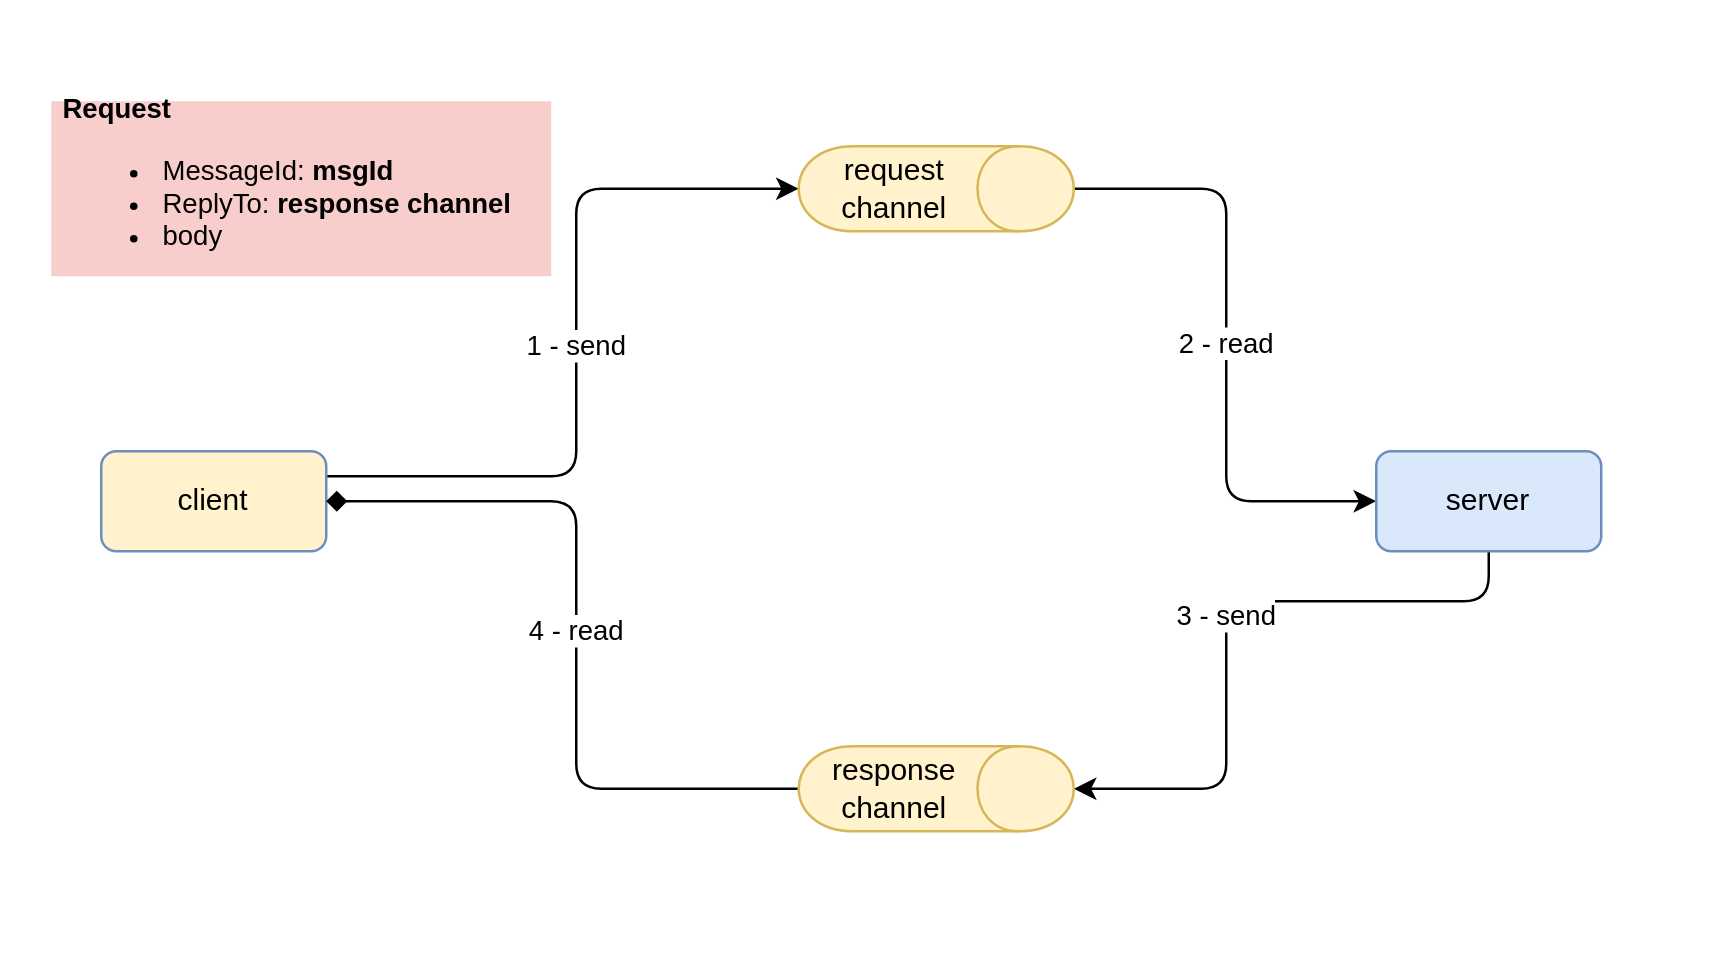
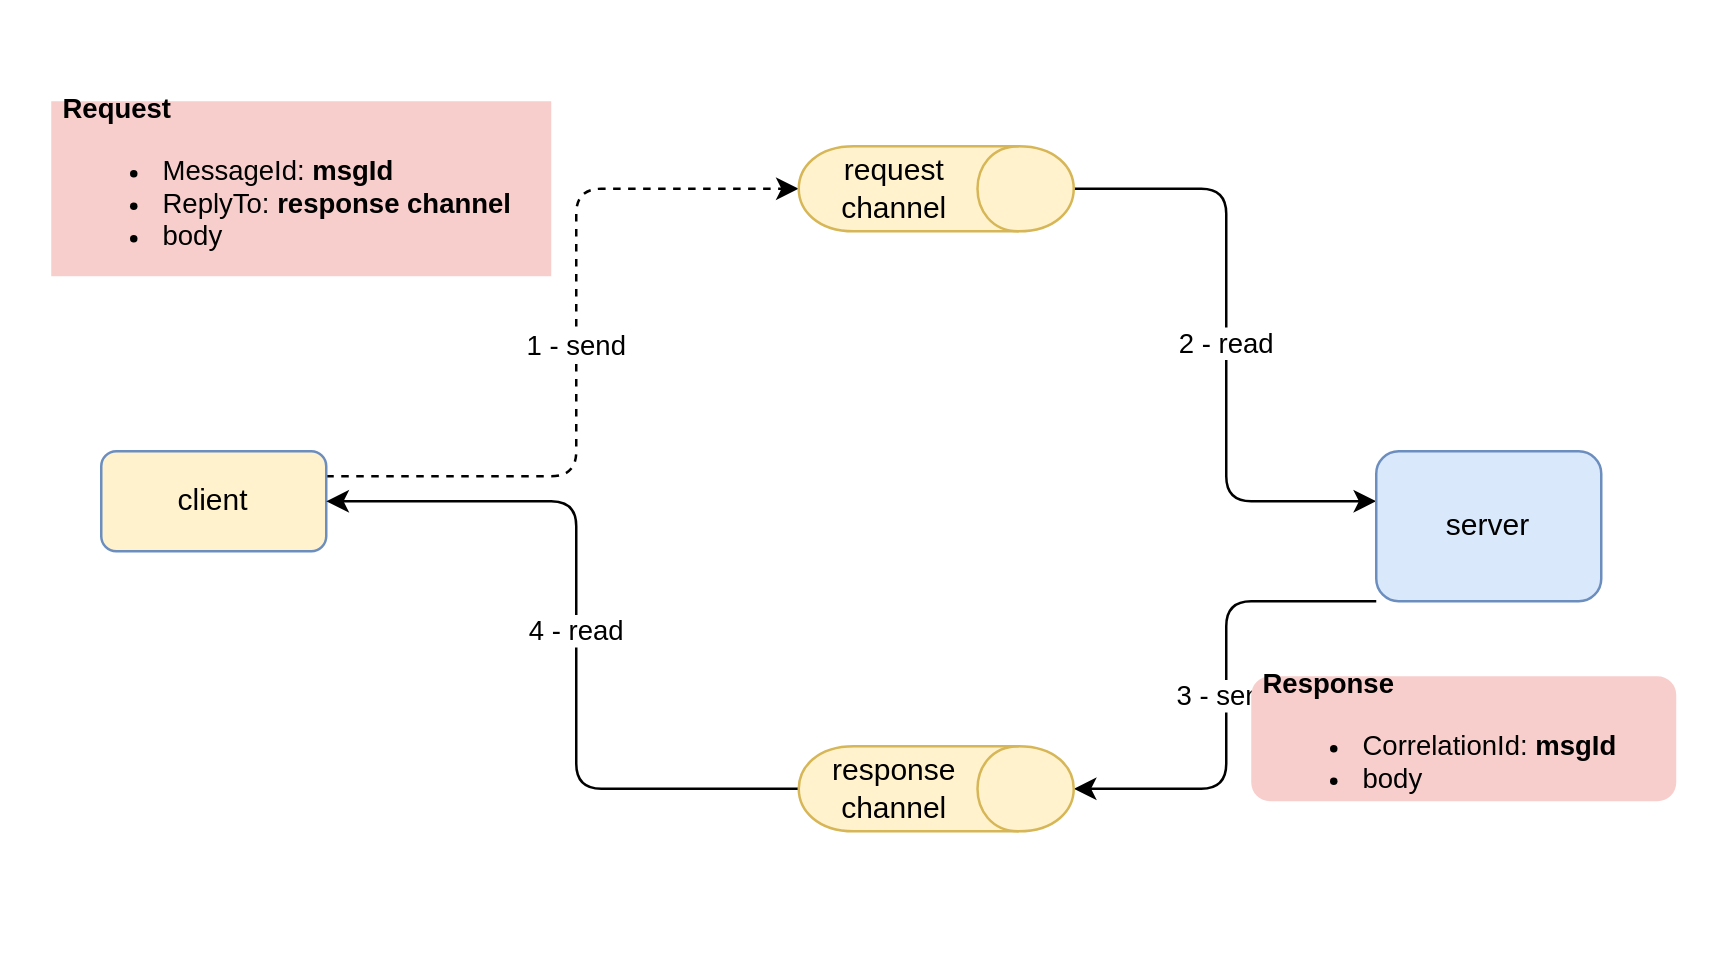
- <mxCell id="2" value="1 - send" style="edgeStyle=orthogonalEdgeStyle;rounded=1;orthogonalLoop=1;jettySize=auto;html=1;" parent="1" source="3" target="5" edge="1"><mxGeometry relative="1" as="geometry"><Array as="points"><mxPoint x="230" y="190" /><mxPoint x="230" y="75" /></Array></mxGeometry></mxCell>
+ <mxCell id="2" value="1 - send" style="edgeStyle=orthogonalEdgeStyle;rounded=1;orthogonalLoop=1;jettySize=auto;html=1;dashed=1;" parent="1" source="3" target="5" edge="1"><mxGeometry relative="1" as="geometry"><Array as="points"><mxPoint x="230" y="190" /><mxPoint x="230" y="75" /></Array></mxGeometry></mxCell>
- <mxCell id="8" value="4 - read" style="edgeStyle=orthogonalEdgeStyle;rounded=1;orthogonalLoop=1;jettySize=auto;html=1;endArrow=diamond;" parent="1" source="9" target="3" edge="1"><mxGeometry relative="1" as="geometry"><Array as="points"><mxPoint x="230" y="315" /><mxPoint x="230" y="200" /></Array></mxGeometry></mxCell>
+ <mxCell id="8" value="4 - read" style="edgeStyle=orthogonalEdgeStyle;rounded=1;orthogonalLoop=1;jettySize=auto;html=1;" parent="1" source="9" target="3" edge="1"><mxGeometry relative="1" as="geometry"><Array as="points"><mxPoint x="230" y="315" /><mxPoint x="230" y="200" /></Array></mxGeometry></mxCell>
- <mxCell id="7" value="server" style="rounded=1;whiteSpace=wrap;html=1;fillColor=#dae8fc;strokeColor=#6c8ebf;" parent="1" vertex="1"><mxGeometry x="550" y="180" width="90" height="40" as="geometry" /></mxCell>
+ <mxCell id="7" value="server" style="rounded=1;whiteSpace=wrap;html=1;fillColor=#dae8fc;strokeColor=#6c8ebf;" parent="1" vertex="1"><mxGeometry x="550" y="180" width="90" height="60" as="geometry" /></mxCell>
+ <mxCell id="11" value="&lt;h1 style=&quot;font-size: 11px&quot;&gt;&lt;span style=&quot;font-size: 11px&quot;&gt;Response&lt;/span&gt;&lt;/h1&gt;&lt;h1 style=&quot;font-size: 11px&quot;&gt;&lt;ul style=&quot;font-size: 11px&quot;&gt;&lt;li style=&quot;font-size: 11px&quot;&gt;&lt;span style=&quot;font-size: 11px ; font-weight: normal&quot;&gt;CorrelationId: &lt;/span&gt;&lt;span style=&quot;font-size: 11px&quot;&gt;msgId&lt;/span&gt;&lt;/li&gt;&lt;li style=&quot;font-size: 11px&quot;&gt;&lt;span style=&quot;font-size: 11px ; font-weight: normal&quot;&gt;body&lt;/span&gt;&lt;/li&gt;&lt;/ul&gt;&lt;/h1&gt;" style="text;html=1;fillColor=#f8cecc;spacing=5;spacingTop=-20;whiteSpace=wrap;overflow=hidden;rounded=1;fontSize=11;glass=0;shadow=0;sketch=0;" parent="1" vertex="1"><mxGeometry x="500" y="270" width="170" height="50" as="geometry" /></mxCell>
